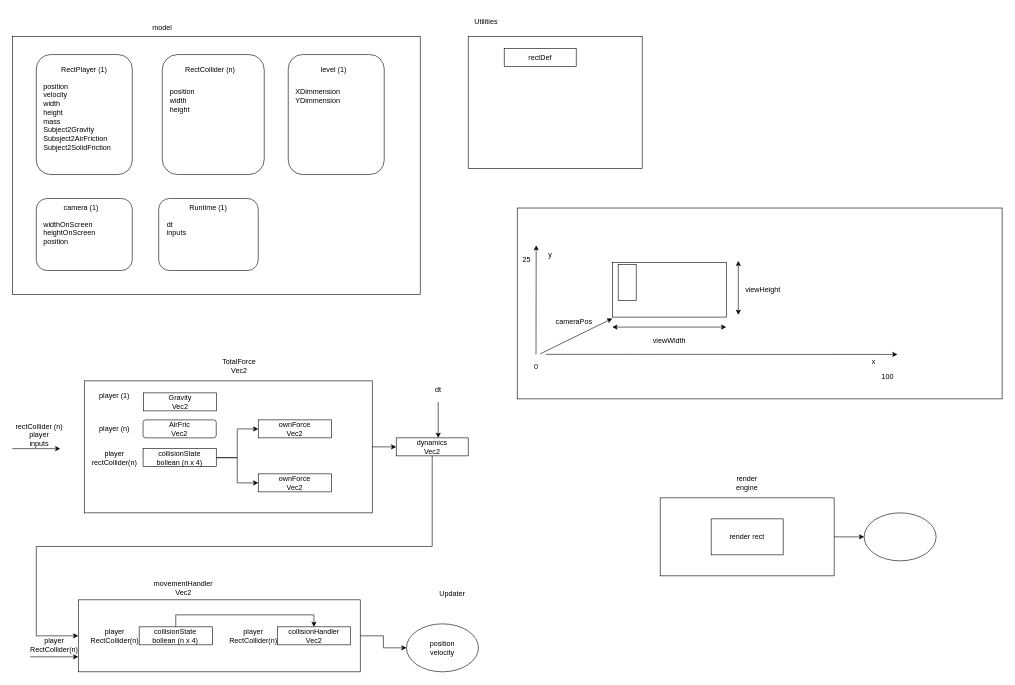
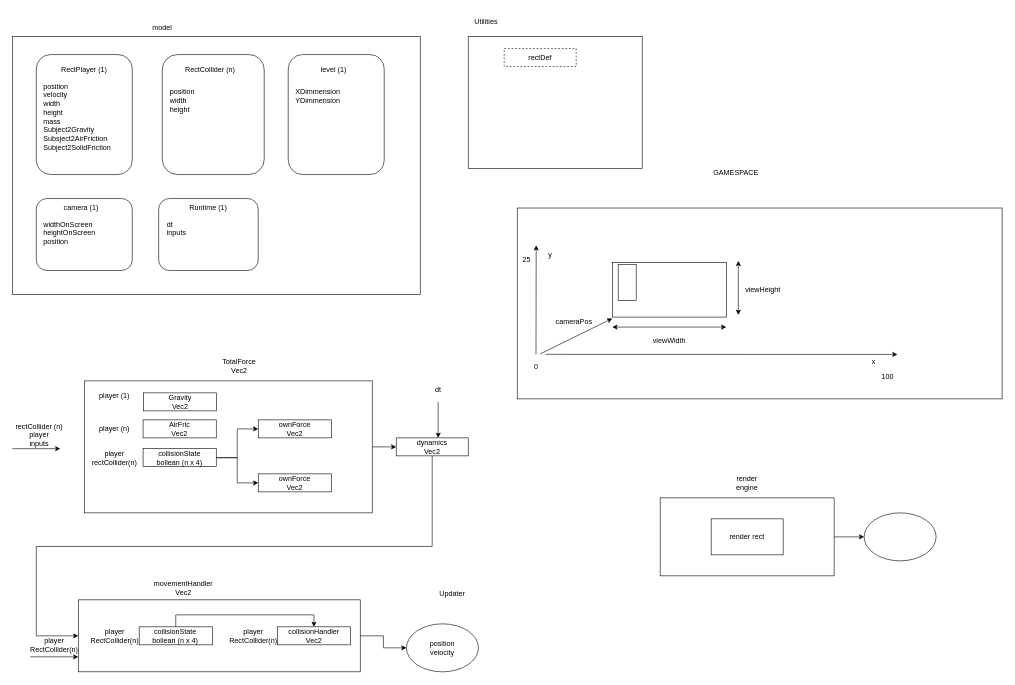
- <mxCell id="54" value="rectDef" style="rounded=0;whiteSpace=wrap;html=1;" parent="1" vertex="1"><mxGeometry x="840" y="80" width="120" height="30" as="geometry" /></mxCell>
+ <mxCell id="54" value="rectDef" style="rounded=0;whiteSpace=wrap;html=1;dashed=1;" parent="1" vertex="1"><mxGeometry x="840" y="80" width="120" height="30" as="geometry" /></mxCell>
+ <mxCell id="64" value="GAMESPACE" style="text;html=1;strokeColor=none;fillColor=none;align=center;verticalAlign=middle;whiteSpace=wrap;rounded=0;" parent="62" vertex="1"><mxGeometry x="348.679" width="95.094" height="45.455" as="geometry" /></mxCell>
- <mxCell id="16" value="AirFric&lt;br&gt;Vec2" style="whiteSpace=wrap;html=1;rounded=1;" parent="1" vertex="1"><mxGeometry x="237.997" y="699" width="122" height="30" as="geometry" /></mxCell>
+ <mxCell id="16" value="AirFric&lt;br&gt;Vec2" style="rounded=0;whiteSpace=wrap;html=1;" parent="1" vertex="1"><mxGeometry x="237.997" y="699" width="122" height="30" as="geometry" /></mxCell>
